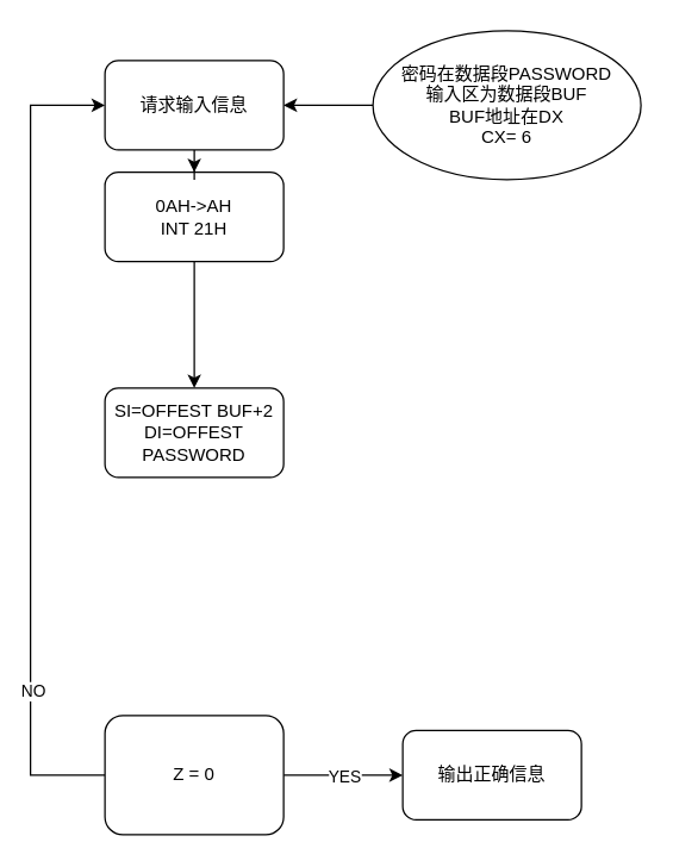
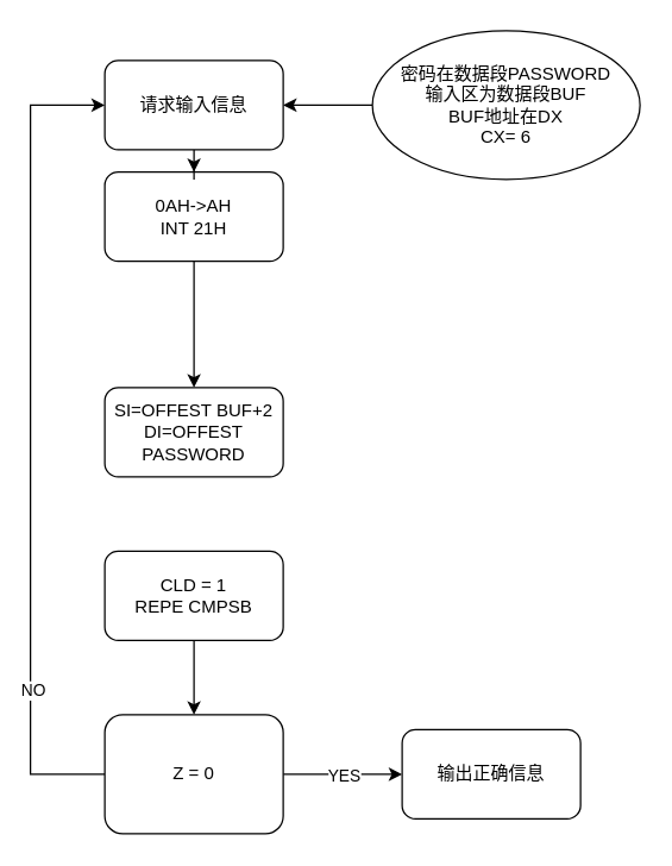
+ <mxCell id="8" value="CLD = 1&lt;br&gt;REPE CMPSB" style="rounded=1;whiteSpace=wrap;html=1;" vertex="1" parent="1"><mxGeometry x="70" y="370" width="120" height="60" as="geometry" /></mxCell>
+ <mxCell id="7" value="" style="edgeStyle=orthogonalEdgeStyle;rounded=0;orthogonalLoop=1;jettySize=auto;html=1;" edge="1" parent="1" source="8" target="13"><mxGeometry relative="1" as="geometry" /></mxCell>
